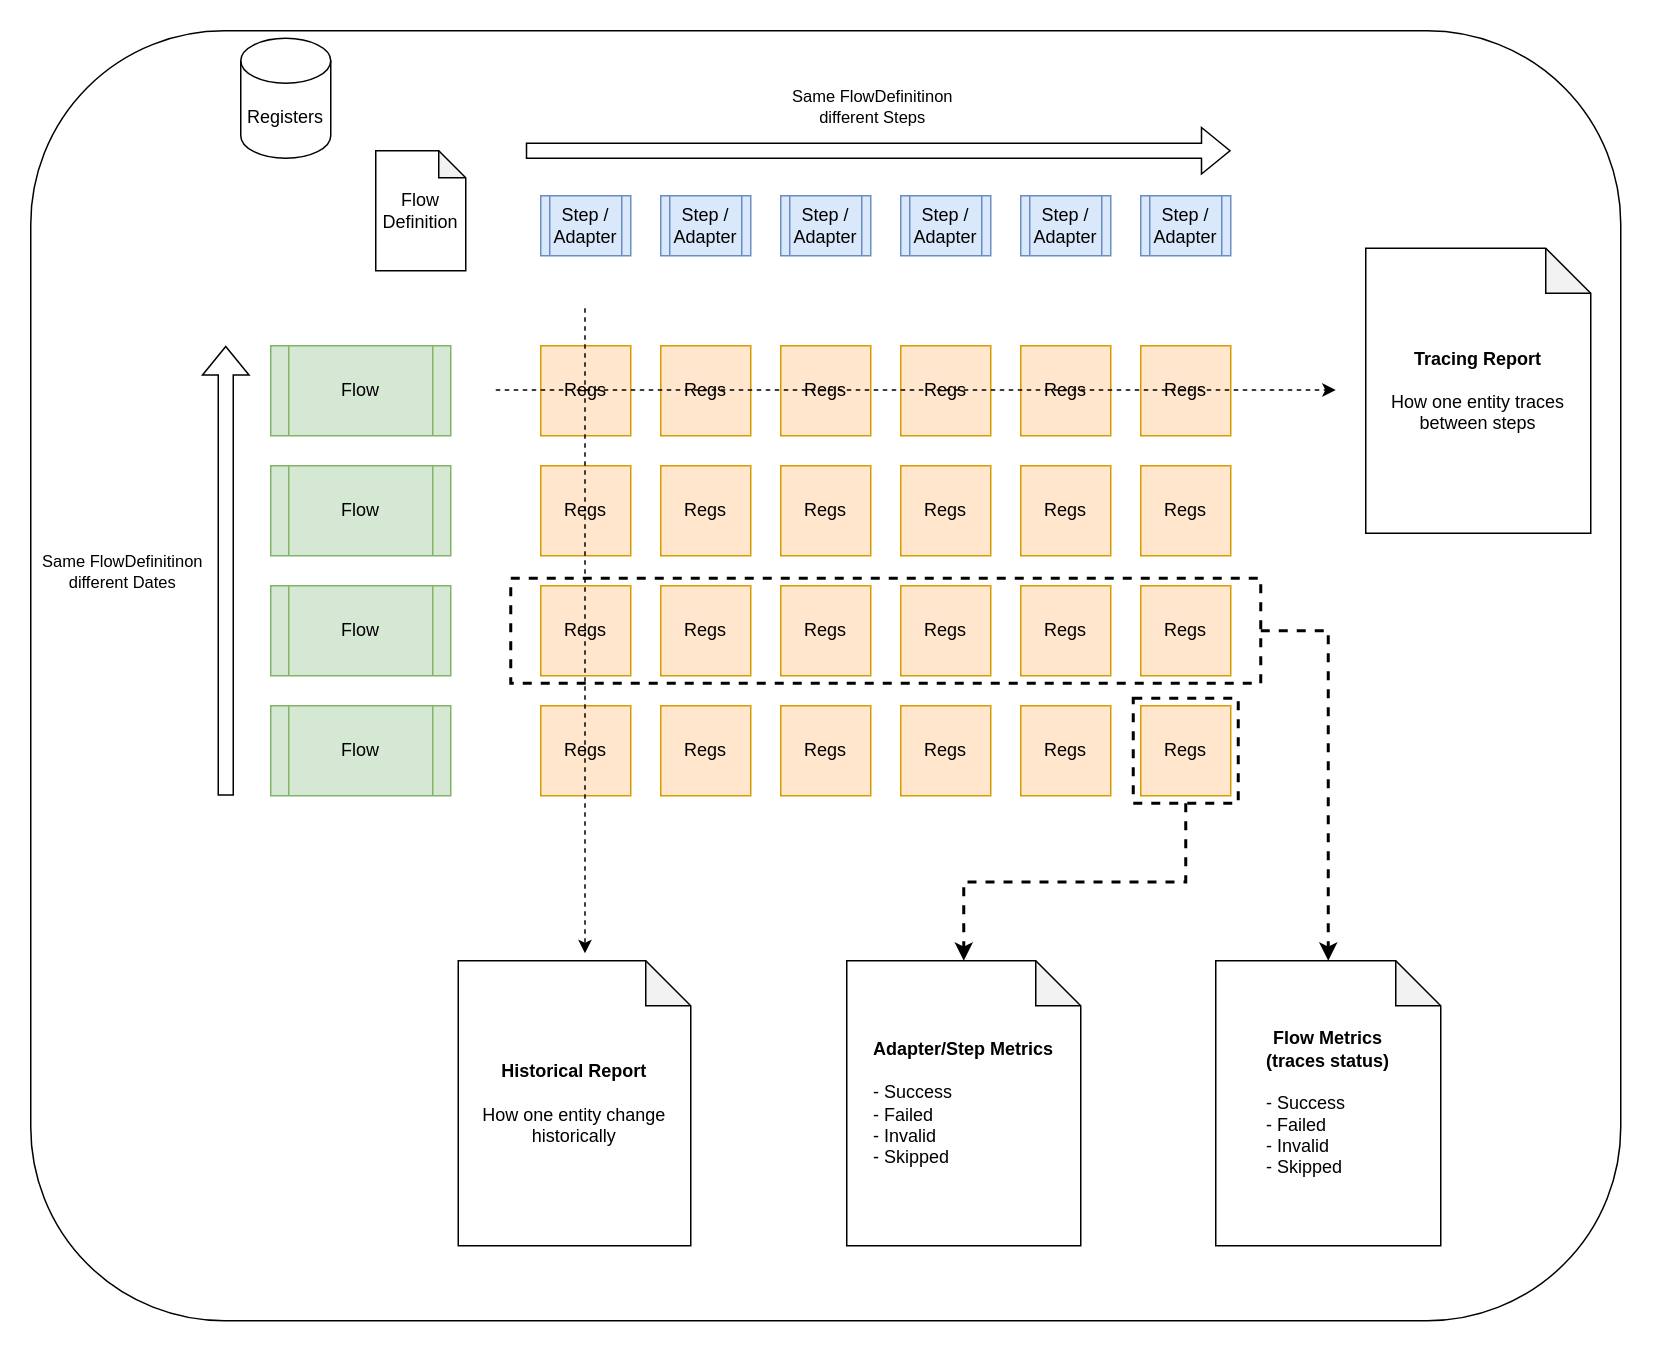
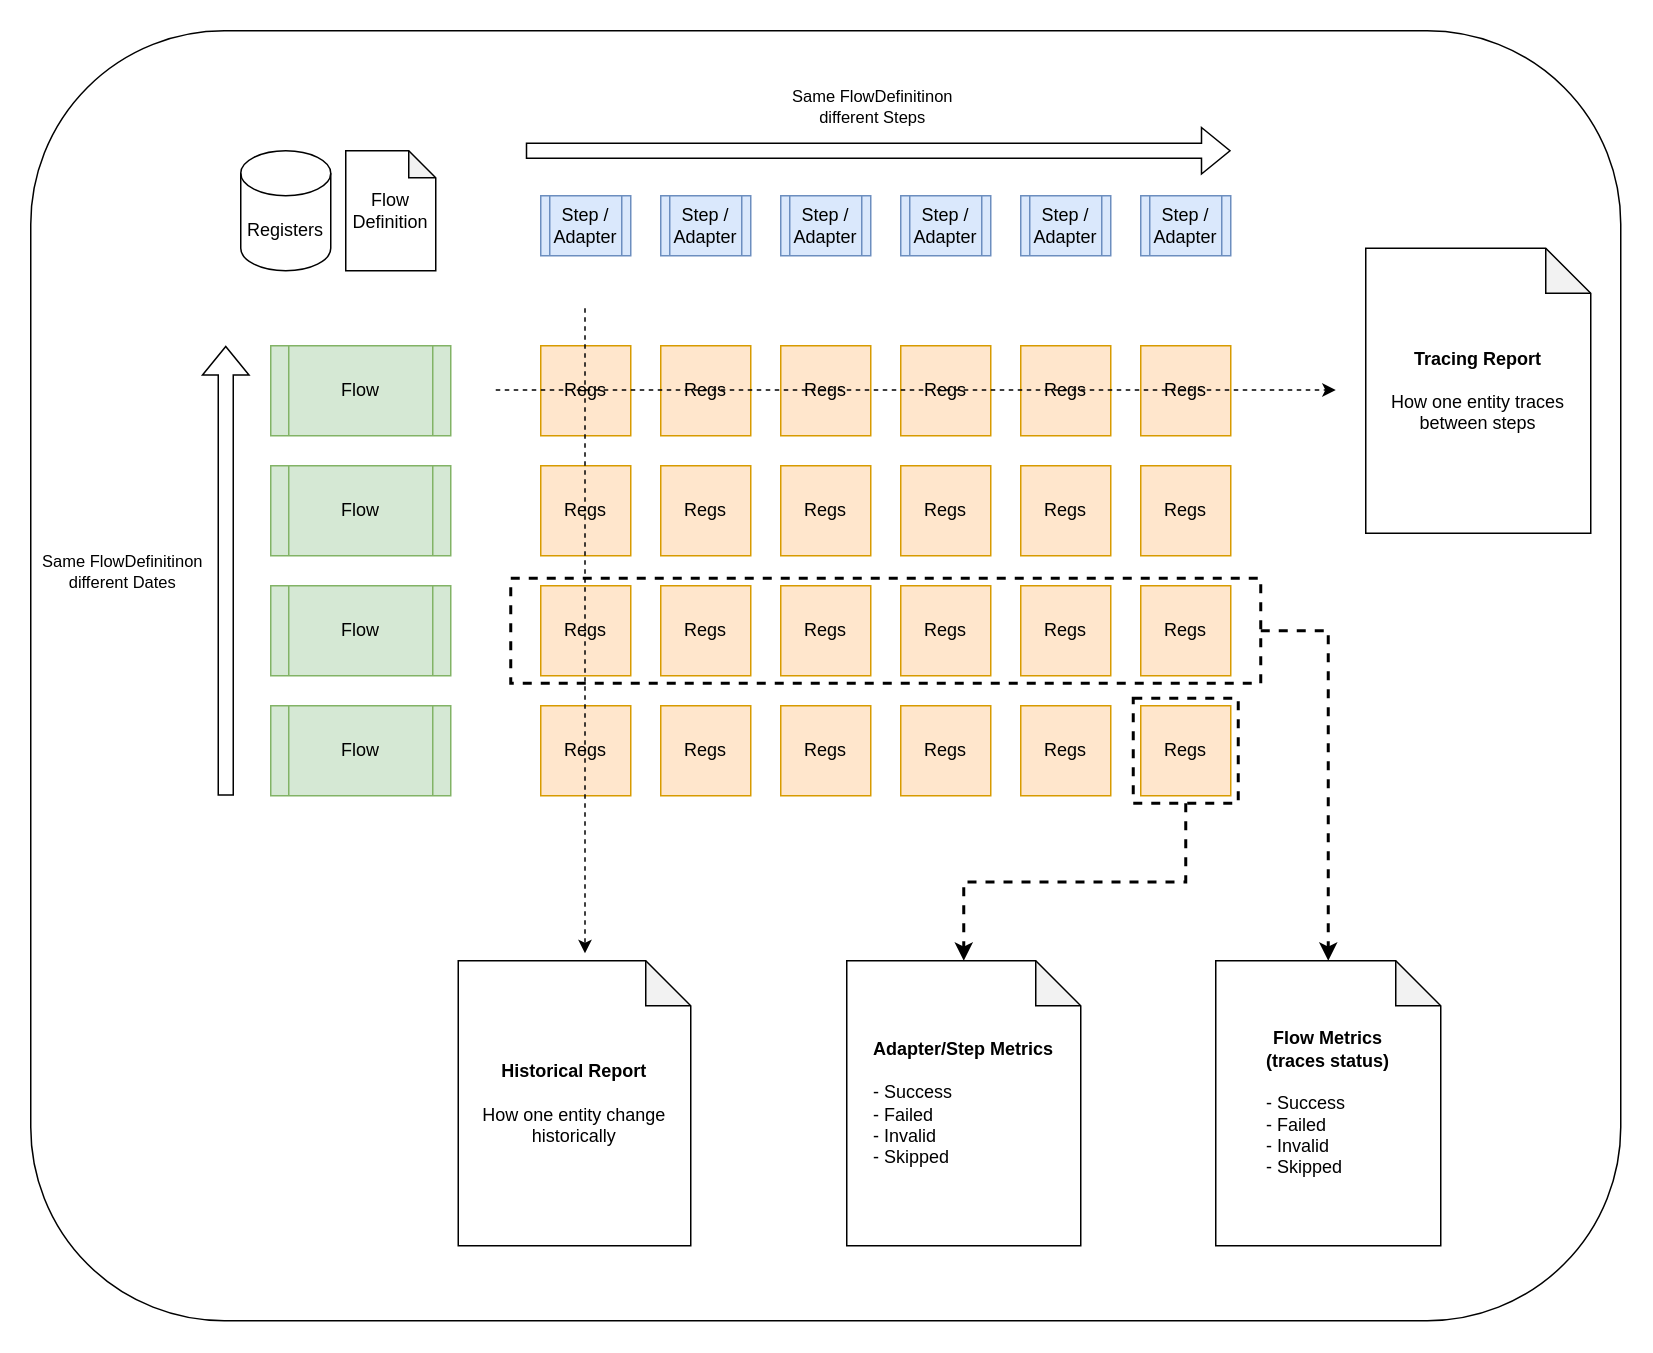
- <mxCell id="51" value="Registers" style="shape=cylinder3;whiteSpace=wrap;html=1;boundedLbl=1;backgroundOutline=1;size=15;strokeWidth=1;fillColor=none;" parent="1" vertex="1"><mxGeometry x="160" y="25" width="60" height="80" as="geometry" /></mxCell>
+ <mxCell id="51" value="Registers" style="shape=cylinder3;whiteSpace=wrap;html=1;boundedLbl=1;backgroundOutline=1;size=15;strokeWidth=1;fillColor=none;" parent="1" vertex="1"><mxGeometry x="160" width="60" height="80" as="geometry" y="100" /></mxCell>
- <mxCell id="52" value="Flow Definition" style="shape=note;whiteSpace=wrap;html=1;backgroundOutline=1;darkOpacity=0.05;strokeWidth=1;size=18;" vertex="1" parent="1"><mxGeometry x="250" y="100" width="60" height="80" as="geometry" /></mxCell>
+ <mxCell id="52" value="Flow Definition" style="shape=note;whiteSpace=wrap;html=1;backgroundOutline=1;darkOpacity=0.05;strokeWidth=1;size=18;" vertex="1" parent="1"><mxGeometry x="230" width="60" height="80" as="geometry" y="100" /></mxCell>
